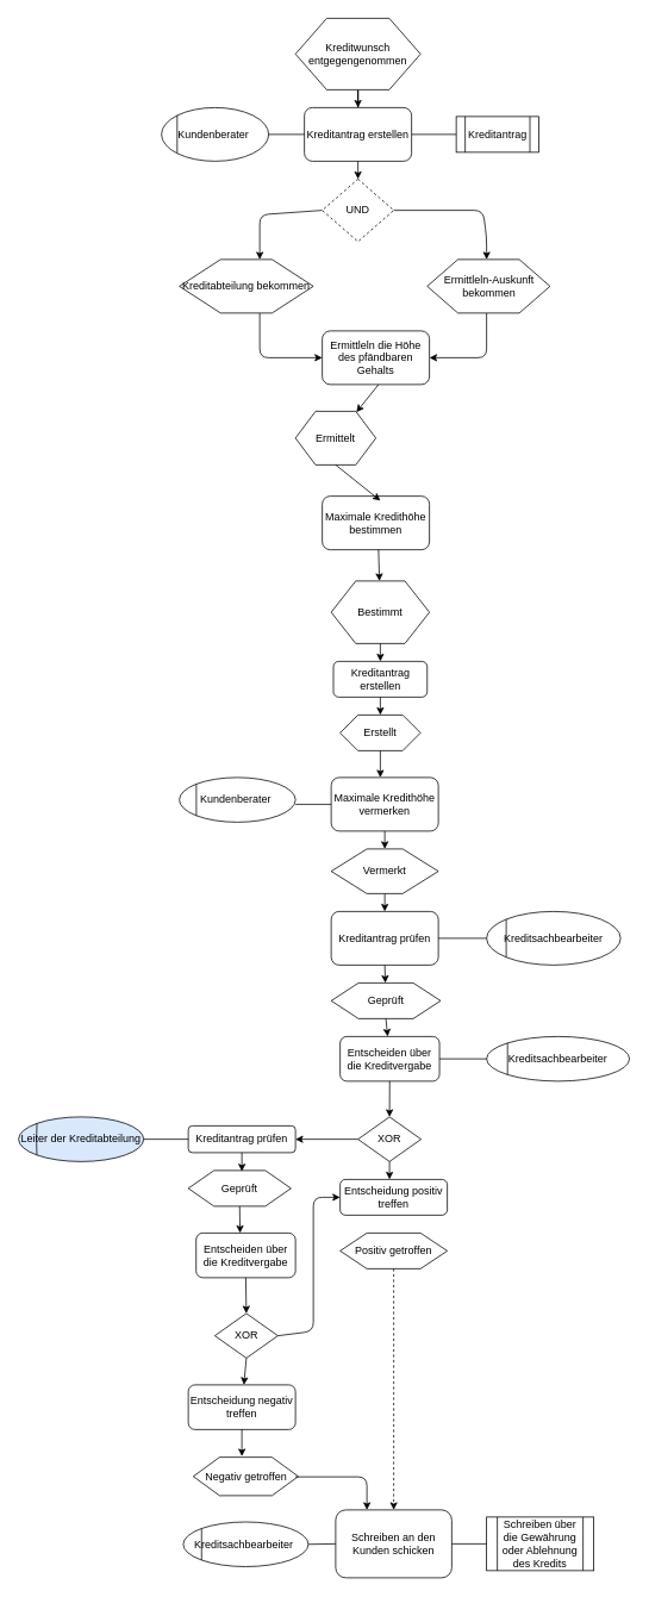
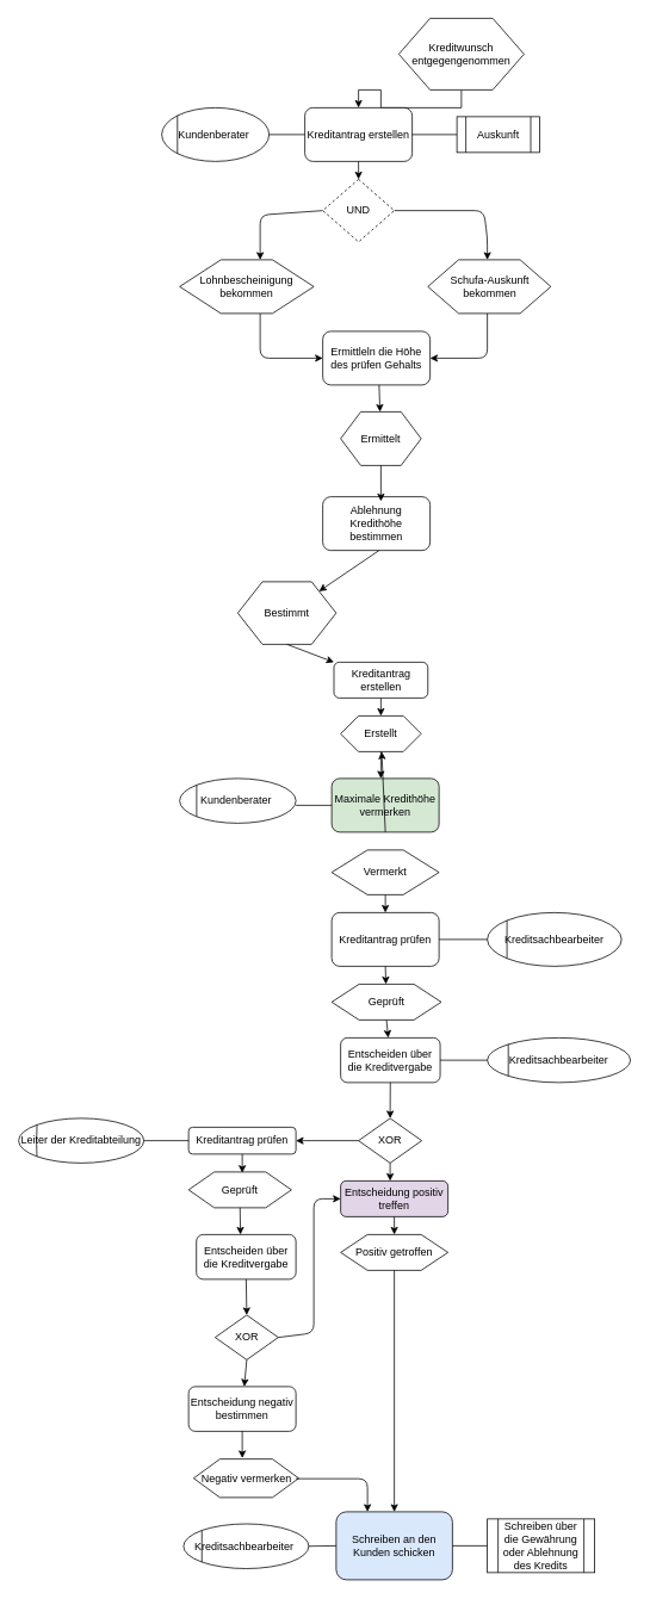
- <mxCell id="3" value="Kreditwunsch entgegengenommen" style="shape=hexagon;perimeter=hexagonPerimeter2;whiteSpace=wrap;html=1;" vertex="1" parent="1"><mxGeometry x="330" y="20" width="140" height="80" as="geometry" /></mxCell>
+ <mxCell id="3" value="Kreditwunsch entgegengenommen" style="shape=hexagon;perimeter=hexagonPerimeter2;whiteSpace=wrap;html=1;" vertex="1" parent="1"><mxGeometry x="445" y="20" width="140" height="80" as="geometry" /></mxCell>
- <mxCell id="41" value="Kreditantrag" style="shape=process;whiteSpace=wrap;html=1;backgroundOutline=1;size=0.108;" vertex="1" parent="1"><mxGeometry x="510" y="130" width="92.5" height="40" as="geometry" /></mxCell>
+ <mxCell id="41" value="Auskunft" style="shape=process;whiteSpace=wrap;html=1;backgroundOutline=1;size=0.108;" vertex="1" parent="1"><mxGeometry x="510" y="130" width="92.5" height="40" as="geometry" /></mxCell>
- <mxCell id="43" value="Kreditabteilung bekommen" style="shape=hexagon;perimeter=hexagonPerimeter2;whiteSpace=wrap;html=1;size=0.308;" vertex="1" parent="1"><mxGeometry x="200" y="290" width="150" height="60" as="geometry" /></mxCell>
+ <mxCell id="43" value="Lohnbescheinigung bekommen" style="shape=hexagon;perimeter=hexagonPerimeter2;whiteSpace=wrap;html=1;size=0.308;" vertex="1" parent="1"><mxGeometry x="200" y="290" width="150" height="60" as="geometry" /></mxCell>
- <mxCell id="44" value="Ermittleln-Auskunft bekommen" style="shape=hexagon;perimeter=hexagonPerimeter2;whiteSpace=wrap;html=1;" vertex="1" parent="1"><mxGeometry x="477.5" y="290" width="137.5" height="60" as="geometry" /></mxCell>
+ <mxCell id="44" value="Schufa-Auskunft bekommen" style="shape=hexagon;perimeter=hexagonPerimeter2;whiteSpace=wrap;html=1;" vertex="1" parent="1"><mxGeometry x="477.5" y="290" width="137.5" height="60" as="geometry" /></mxCell>
- <mxCell id="8" value="Ermittleln die Höhe des pfändbaren Gehalts" style="rounded=1;whiteSpace=wrap;html=1;" vertex="1" parent="1"><mxGeometry x="360" y="370" width="120" height="60" as="geometry" /></mxCell>
+ <mxCell id="8" value="Ermittleln die Höhe des prüfen Gehalts" style="rounded=1;whiteSpace=wrap;html=1;" vertex="1" parent="1"><mxGeometry x="360" y="370" width="120" height="60" as="geometry" /></mxCell>
- <mxCell id="12" value="Ermittelt" style="shape=hexagon;perimeter=hexagonPerimeter2;whiteSpace=wrap;html=1;size=0.25;" vertex="1" parent="1"><mxGeometry x="330" y="460" width="90" height="60" as="geometry" /></mxCell>
+ <mxCell id="12" value="Ermittelt" style="shape=hexagon;perimeter=hexagonPerimeter2;whiteSpace=wrap;html=1;size=0.25;" vertex="1" parent="1"><mxGeometry x="380" y="460" width="90" height="60" as="geometry" /></mxCell>
- <mxCell id="11" value="Maximale Kredithöhe bestimmen" style="rounded=1;whiteSpace=wrap;html=1;" vertex="1" parent="1"><mxGeometry x="360" y="555" width="120" height="60" as="geometry" /></mxCell>
+ <mxCell id="11" value="Ablehnung Kredithöhe bestimmen" style="rounded=1;whiteSpace=wrap;html=1;" vertex="1" parent="1"><mxGeometry x="360" y="555" width="120" height="60" as="geometry" /></mxCell>
- <mxCell id="15" value="Bestimmt" style="shape=hexagon;perimeter=hexagonPerimeter2;whiteSpace=wrap;html=1;size=0.25;" vertex="1" parent="1"><mxGeometry x="370" y="650" width="110" height="70" as="geometry" /></mxCell>
+ <mxCell id="15" value="Bestimmt" style="shape=hexagon;perimeter=hexagonPerimeter2;whiteSpace=wrap;html=1;size=0.25;" vertex="1" parent="1"><mxGeometry x="265" y="650" width="110" height="70" as="geometry" /></mxCell>
- <mxCell id="21" value="Maximale Kredithöhe vermerken" style="rounded=1;whiteSpace=wrap;html=1;" vertex="1" parent="1"><mxGeometry x="370" y="870" width="120" height="60" as="geometry" /></mxCell>
+ <mxCell id="21" value="Maximale Kredithöhe vermerken" style="rounded=1;whiteSpace=wrap;html=1;fillColor=#d5e8d4;" vertex="1" parent="1"><mxGeometry x="370" y="870" width="120" height="60" as="geometry" /></mxCell>
- <mxCell id="24" value="" style="endArrow=classic;html=1;exitX=0.5;exitY=1;exitDx=0;exitDy=0;entryX=0.5;entryY=0;entryDx=0;entryDy=0;" edge="1" parent="1" source="21" target="22"><mxGeometry width="50" height="50" relative="1" as="geometry"><mxPoint x="440" y="900" as="sourcePoint" /><mxPoint x="490" y="850" as="targetPoint" /></mxGeometry></mxCell>
+ <mxCell id="24" value="" style="endArrow=classic;html=1;exitX=0.5;exitY=1;exitDx=0;exitDy=0;" edge="1" parent="1" source="21" target="18"><mxGeometry width="50" height="50" relative="1" as="geometry"><mxPoint x="440" y="900" as="sourcePoint" /><mxPoint x="490" y="850" as="targetPoint" /></mxGeometry></mxCell>
- <mxCell id="63" value="Leiter der Kreditabteilung" style="ellipse;whiteSpace=wrap;html=1;shadow=0;fillColor=#dae8fc;" vertex="1" parent="1"><mxGeometry x="20" y="1250" width="140" height="50" as="geometry" /></mxCell>
+ <mxCell id="63" value="Leiter der Kreditabteilung" style="ellipse;whiteSpace=wrap;html=1;shadow=0;" vertex="1" parent="1"><mxGeometry x="20" y="1250" width="140" height="50" as="geometry" /></mxCell>
- <mxCell id="34" value="Entscheidung positiv treffen" style="rounded=1;whiteSpace=wrap;html=1;" vertex="1" parent="1"><mxGeometry x="380" y="1320" width="120" height="40" as="geometry" /></mxCell>
+ <mxCell id="34" value="Entscheidung positiv treffen" style="rounded=1;whiteSpace=wrap;html=1;fillColor=#e1d5e7;" vertex="1" parent="1"><mxGeometry x="380" y="1320" width="120" height="40" as="geometry" /></mxCell>
+ <mxCell id="36" value="" style="endArrow=classic;html=1;exitX=0.5;exitY=1;exitDx=0;exitDy=0;" edge="1" parent="1" source="34" target="35"><mxGeometry width="50" height="50" relative="1" as="geometry"><mxPoint x="435" y="1370" as="sourcePoint" /><mxPoint x="470" y="1280" as="targetPoint" /></mxGeometry></mxCell>
- <mxCell id="38" value="" style="endArrow=classic;html=1;entryX=0.5;entryY=0;entryDx=0;entryDy=0;dashed=1;" edge="1" parent="1" source="35" target="37"><mxGeometry width="50" height="50" relative="1" as="geometry"><mxPoint x="420" y="1580" as="sourcePoint" /><mxPoint x="470" y="1530" as="targetPoint" /></mxGeometry></mxCell>
+ <mxCell id="38" value="" style="endArrow=classic;html=1;entryX=0.5;entryY=0;entryDx=0;entryDy=0;" edge="1" parent="1" source="35" target="37"><mxGeometry width="50" height="50" relative="1" as="geometry"><mxPoint x="420" y="1580" as="sourcePoint" /><mxPoint x="470" y="1530" as="targetPoint" /></mxGeometry></mxCell>
- <mxCell id="74" value="Entscheidung negativ treffen" style="rounded=1;whiteSpace=wrap;html=1;shadow=0;" vertex="1" parent="1"><mxGeometry x="210" y="1550" width="120" height="50" as="geometry" /></mxCell>
+ <mxCell id="74" value="Entscheidung negativ bestimmen" style="rounded=1;whiteSpace=wrap;html=1;shadow=0;" vertex="1" parent="1"><mxGeometry x="210" y="1550" width="120" height="50" as="geometry" /></mxCell>
- <mxCell id="76" value="Negativ getroffen" style="shape=hexagon;perimeter=hexagonPerimeter2;whiteSpace=wrap;html=1;shadow=0;" vertex="1" parent="1"><mxGeometry x="215.62" y="1631" width="117.5" height="43" as="geometry" /></mxCell>
+ <mxCell id="76" value="Negativ vermerken" style="shape=hexagon;perimeter=hexagonPerimeter2;whiteSpace=wrap;html=1;shadow=0;" vertex="1" parent="1"><mxGeometry x="215.62" y="1631" width="117.5" height="43" as="geometry" /></mxCell>
- <mxCell id="37" value="Schreiben an den Kunden schicken" style="rounded=1;whiteSpace=wrap;html=1;" vertex="1" parent="1"><mxGeometry x="375" y="1690" width="130" height="76" as="geometry" /></mxCell>
+ <mxCell id="37" value="Schreiben an den Kunden schicken" style="rounded=1;whiteSpace=wrap;html=1;fillColor=#dae8fc;" vertex="1" parent="1"><mxGeometry x="375" y="1690" width="130" height="76" as="geometry" /></mxCell>
